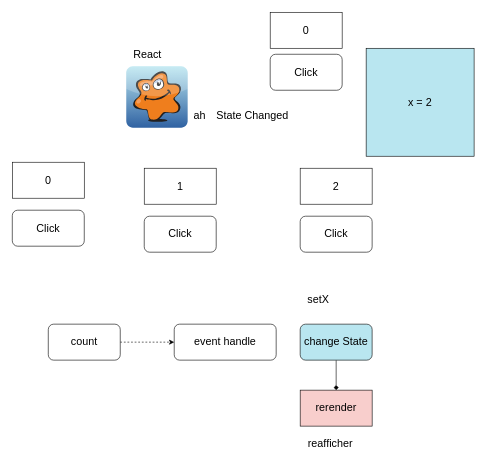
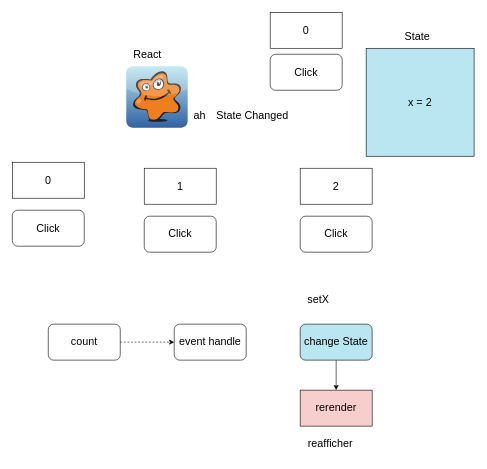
+ <mxCell id="5" value="State" style="text;html=1;align=center;verticalAlign=middle;resizable=0;points=[];autosize=1;strokeColor=none;fillColor=none;fontSize=18;" vertex="1" parent="1"><mxGeometry x="660" y="40" width="70" height="40" as="geometry" /></mxCell>
- <mxCell id="18" value="event handle" style="rounded=1;whiteSpace=wrap;html=1;fontSize=18;" vertex="1" parent="1"><mxGeometry x="290" y="540" width="170" height="60" as="geometry" /></mxCell>
+ <mxCell id="18" value="event handle" style="rounded=1;whiteSpace=wrap;html=1;fontSize=18;" vertex="1" parent="1"><mxGeometry x="290" y="540" width="120" height="60" as="geometry" /></mxCell>
- <mxCell id="19" style="edgeStyle=none;html=1;fontSize=18;endArrow=diamond;" edge="1" parent="1" source="20" target="22"><mxGeometry relative="1" as="geometry"><mxPoint x="560" y="680" as="targetPoint" /></mxGeometry></mxCell>
+ <mxCell id="19" style="edgeStyle=none;html=1;fontSize=18;" edge="1" parent="1" source="20" target="22"><mxGeometry relative="1" as="geometry"><mxPoint x="560" y="680" as="targetPoint" /></mxGeometry></mxCell>
